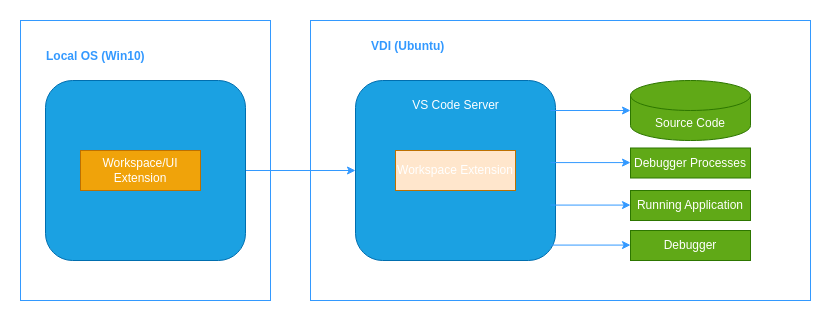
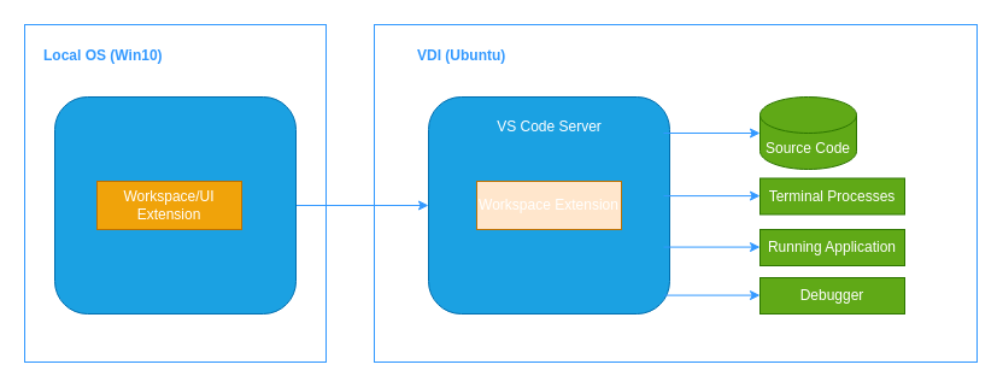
- <mxCell id="5" value="VDI (Ubuntu)" style="text;strokeColor=none;fillColor=none;align=left;verticalAlign=middle;spacingLeft=4;spacingRight=4;overflow=hidden;points=[[0,0.5],[1,0.5]];portConstraint=eastwest;rotatable=0;fontStyle=1;fontSize=12;fontColor=#3399FF;" vertex="1" parent="1"><mxGeometry x="365" y="30" width="110" height="30" as="geometry" /></mxCell>
+ <mxCell id="5" value="VDI (Ubuntu)" style="text;strokeColor=none;fillColor=none;align=left;verticalAlign=middle;spacingLeft=4;spacingRight=4;overflow=hidden;points=[[0,0.5],[1,0.5]];portConstraint=eastwest;rotatable=0;fontStyle=1;fontSize=12;fontColor=#3399FF;" vertex="1" parent="1"><mxGeometry x="340" y="30" width="110" height="30" as="geometry" /></mxCell>
- <mxCell id="4" value="Local OS (Win10)" style="text;strokeColor=none;fillColor=none;align=left;verticalAlign=middle;spacingLeft=4;spacingRight=4;overflow=hidden;points=[[0,0.5],[1,0.5]];portConstraint=eastwest;rotatable=0;fontStyle=1;fontSize=12;fontColor=#3399FF;" vertex="1" parent="1"><mxGeometry x="40" y="40" width="110" height="30" as="geometry" /></mxCell>
+ <mxCell id="4" value="Local OS (Win10)" style="text;strokeColor=none;fillColor=none;align=left;verticalAlign=middle;spacingLeft=4;spacingRight=4;overflow=hidden;points=[[0,0.5],[1,0.5]];portConstraint=eastwest;rotatable=0;fontStyle=1;fontSize=12;fontColor=#3399FF;" vertex="1" parent="1"><mxGeometry x="30" y="30" width="110" height="30" as="geometry" /></mxCell>
- <mxCell id="12" value="Source Code" style="shape=cylinder3;whiteSpace=wrap;html=1;boundedLbl=1;backgroundOutline=1;size=15;rounded=0;glass=0;labelBorderColor=none;fontSize=12;fontColor=#FFFFFF;strokeColor=#2D7600;fillColor=#60a917;" vertex="1" parent="1"><mxGeometry x="630" y="80" width="120" height="60" as="geometry" /></mxCell>
+ <mxCell id="12" value="Source Code" style="shape=cylinder3;whiteSpace=wrap;html=1;boundedLbl=1;backgroundOutline=1;size=15;rounded=0;glass=0;labelBorderColor=none;fontSize=12;fontColor=#FFFFFF;strokeColor=#2D7600;fillColor=#60a917;" vertex="1" parent="1"><mxGeometry x="630" y="80" width="80" height="60" as="geometry" /></mxCell>
- <mxCell id="13" value="Debugger Processes" style="rounded=0;whiteSpace=wrap;html=1;glass=0;labelBorderColor=none;fontSize=12;fontColor=#ffffff;strokeColor=#2D7600;fillColor=#60a917;" vertex="1" parent="1"><mxGeometry x="630" y="147.5" width="120" height="30" as="geometry" /></mxCell>
+ <mxCell id="13" value="Terminal Processes" style="rounded=0;whiteSpace=wrap;html=1;glass=0;labelBorderColor=none;fontSize=12;fontColor=#ffffff;strokeColor=#2D7600;fillColor=#60a917;" vertex="1" parent="1"><mxGeometry x="630" y="147.5" width="120" height="30" as="geometry" /></mxCell>
